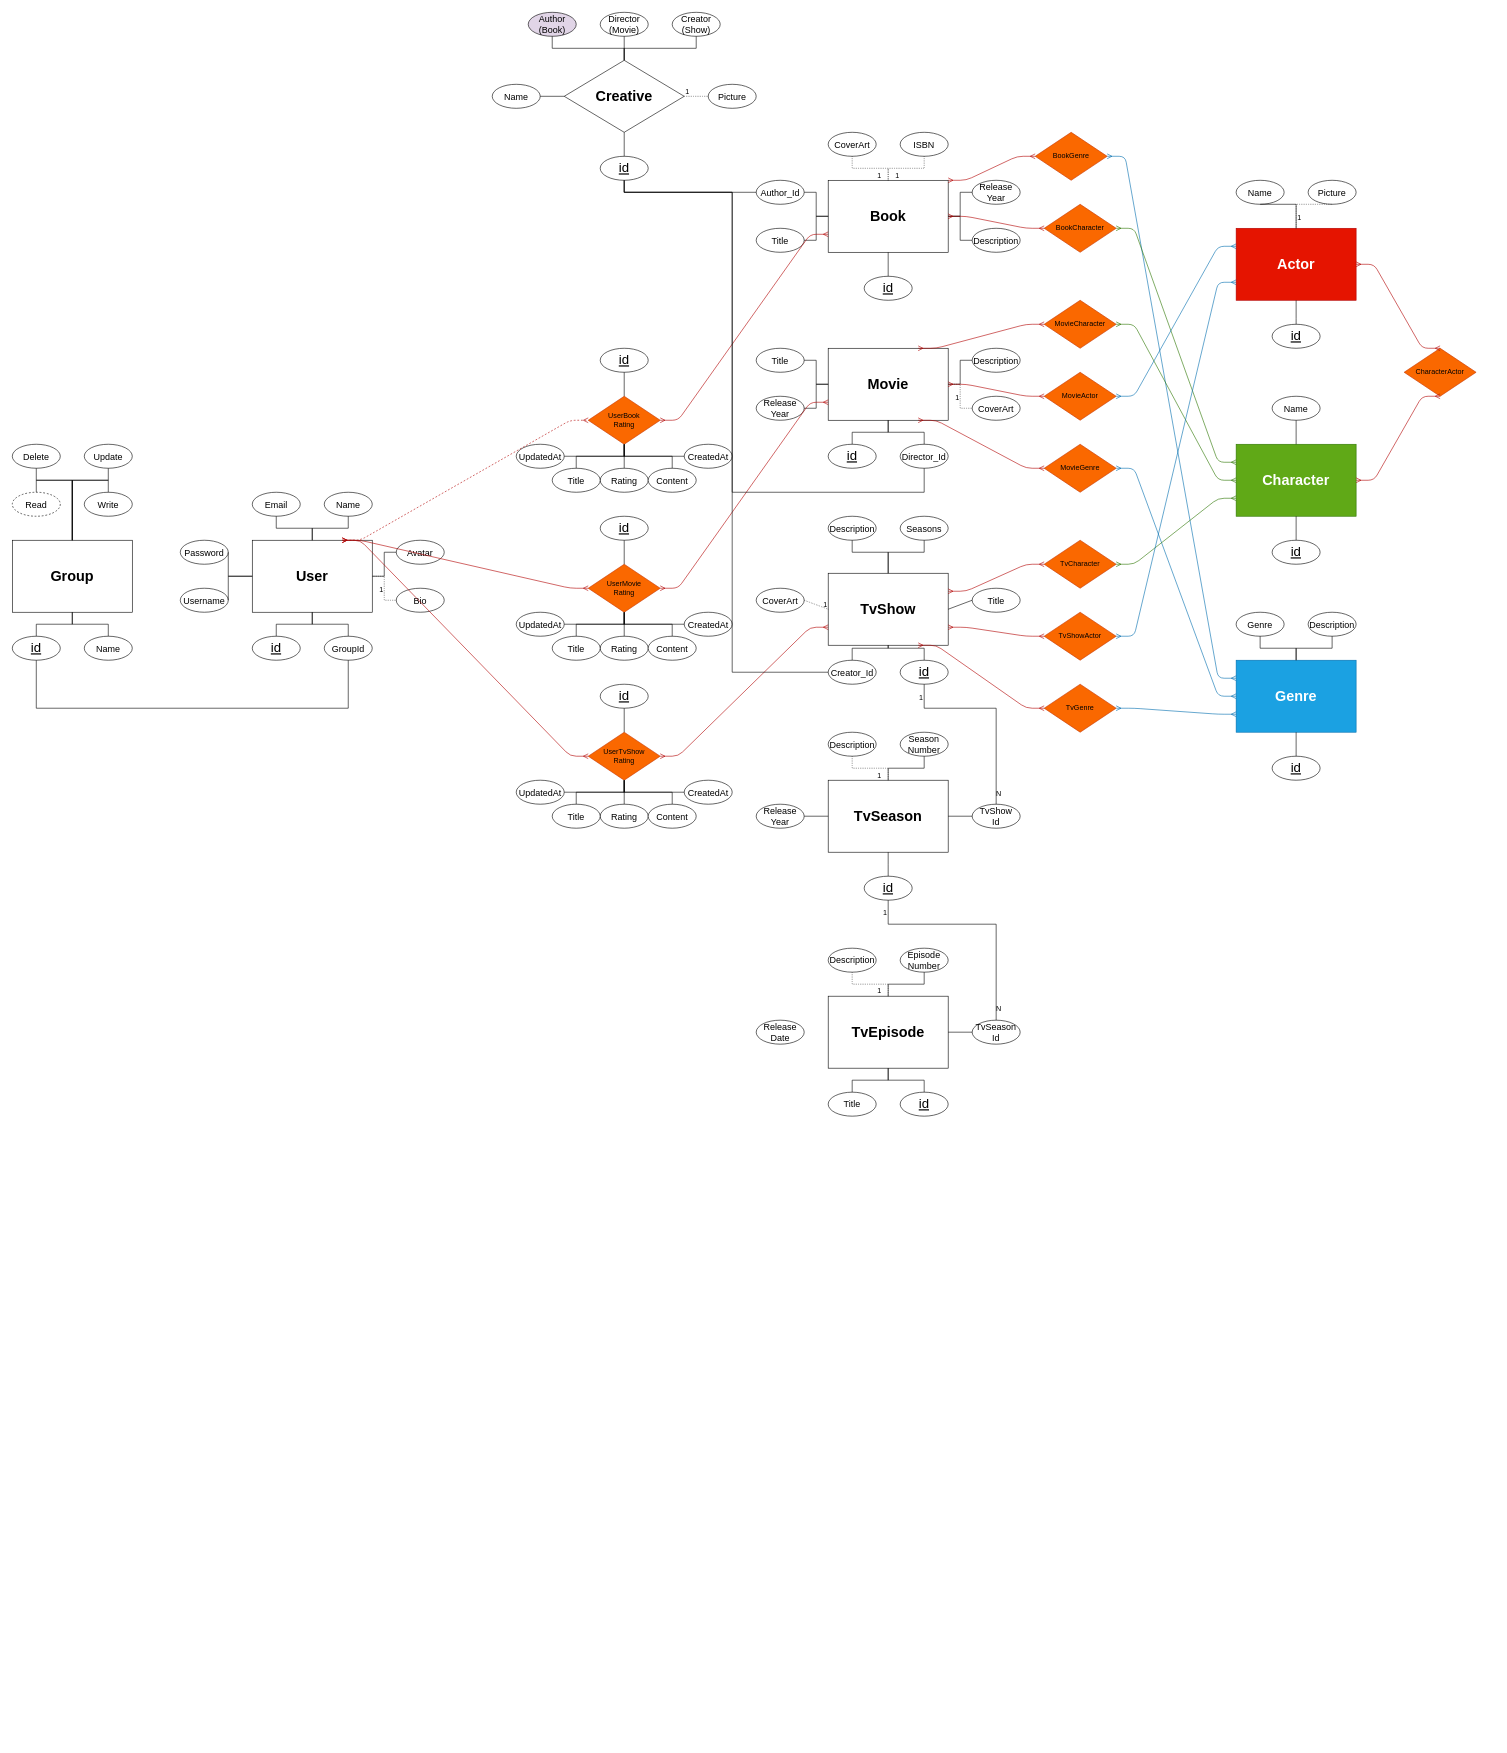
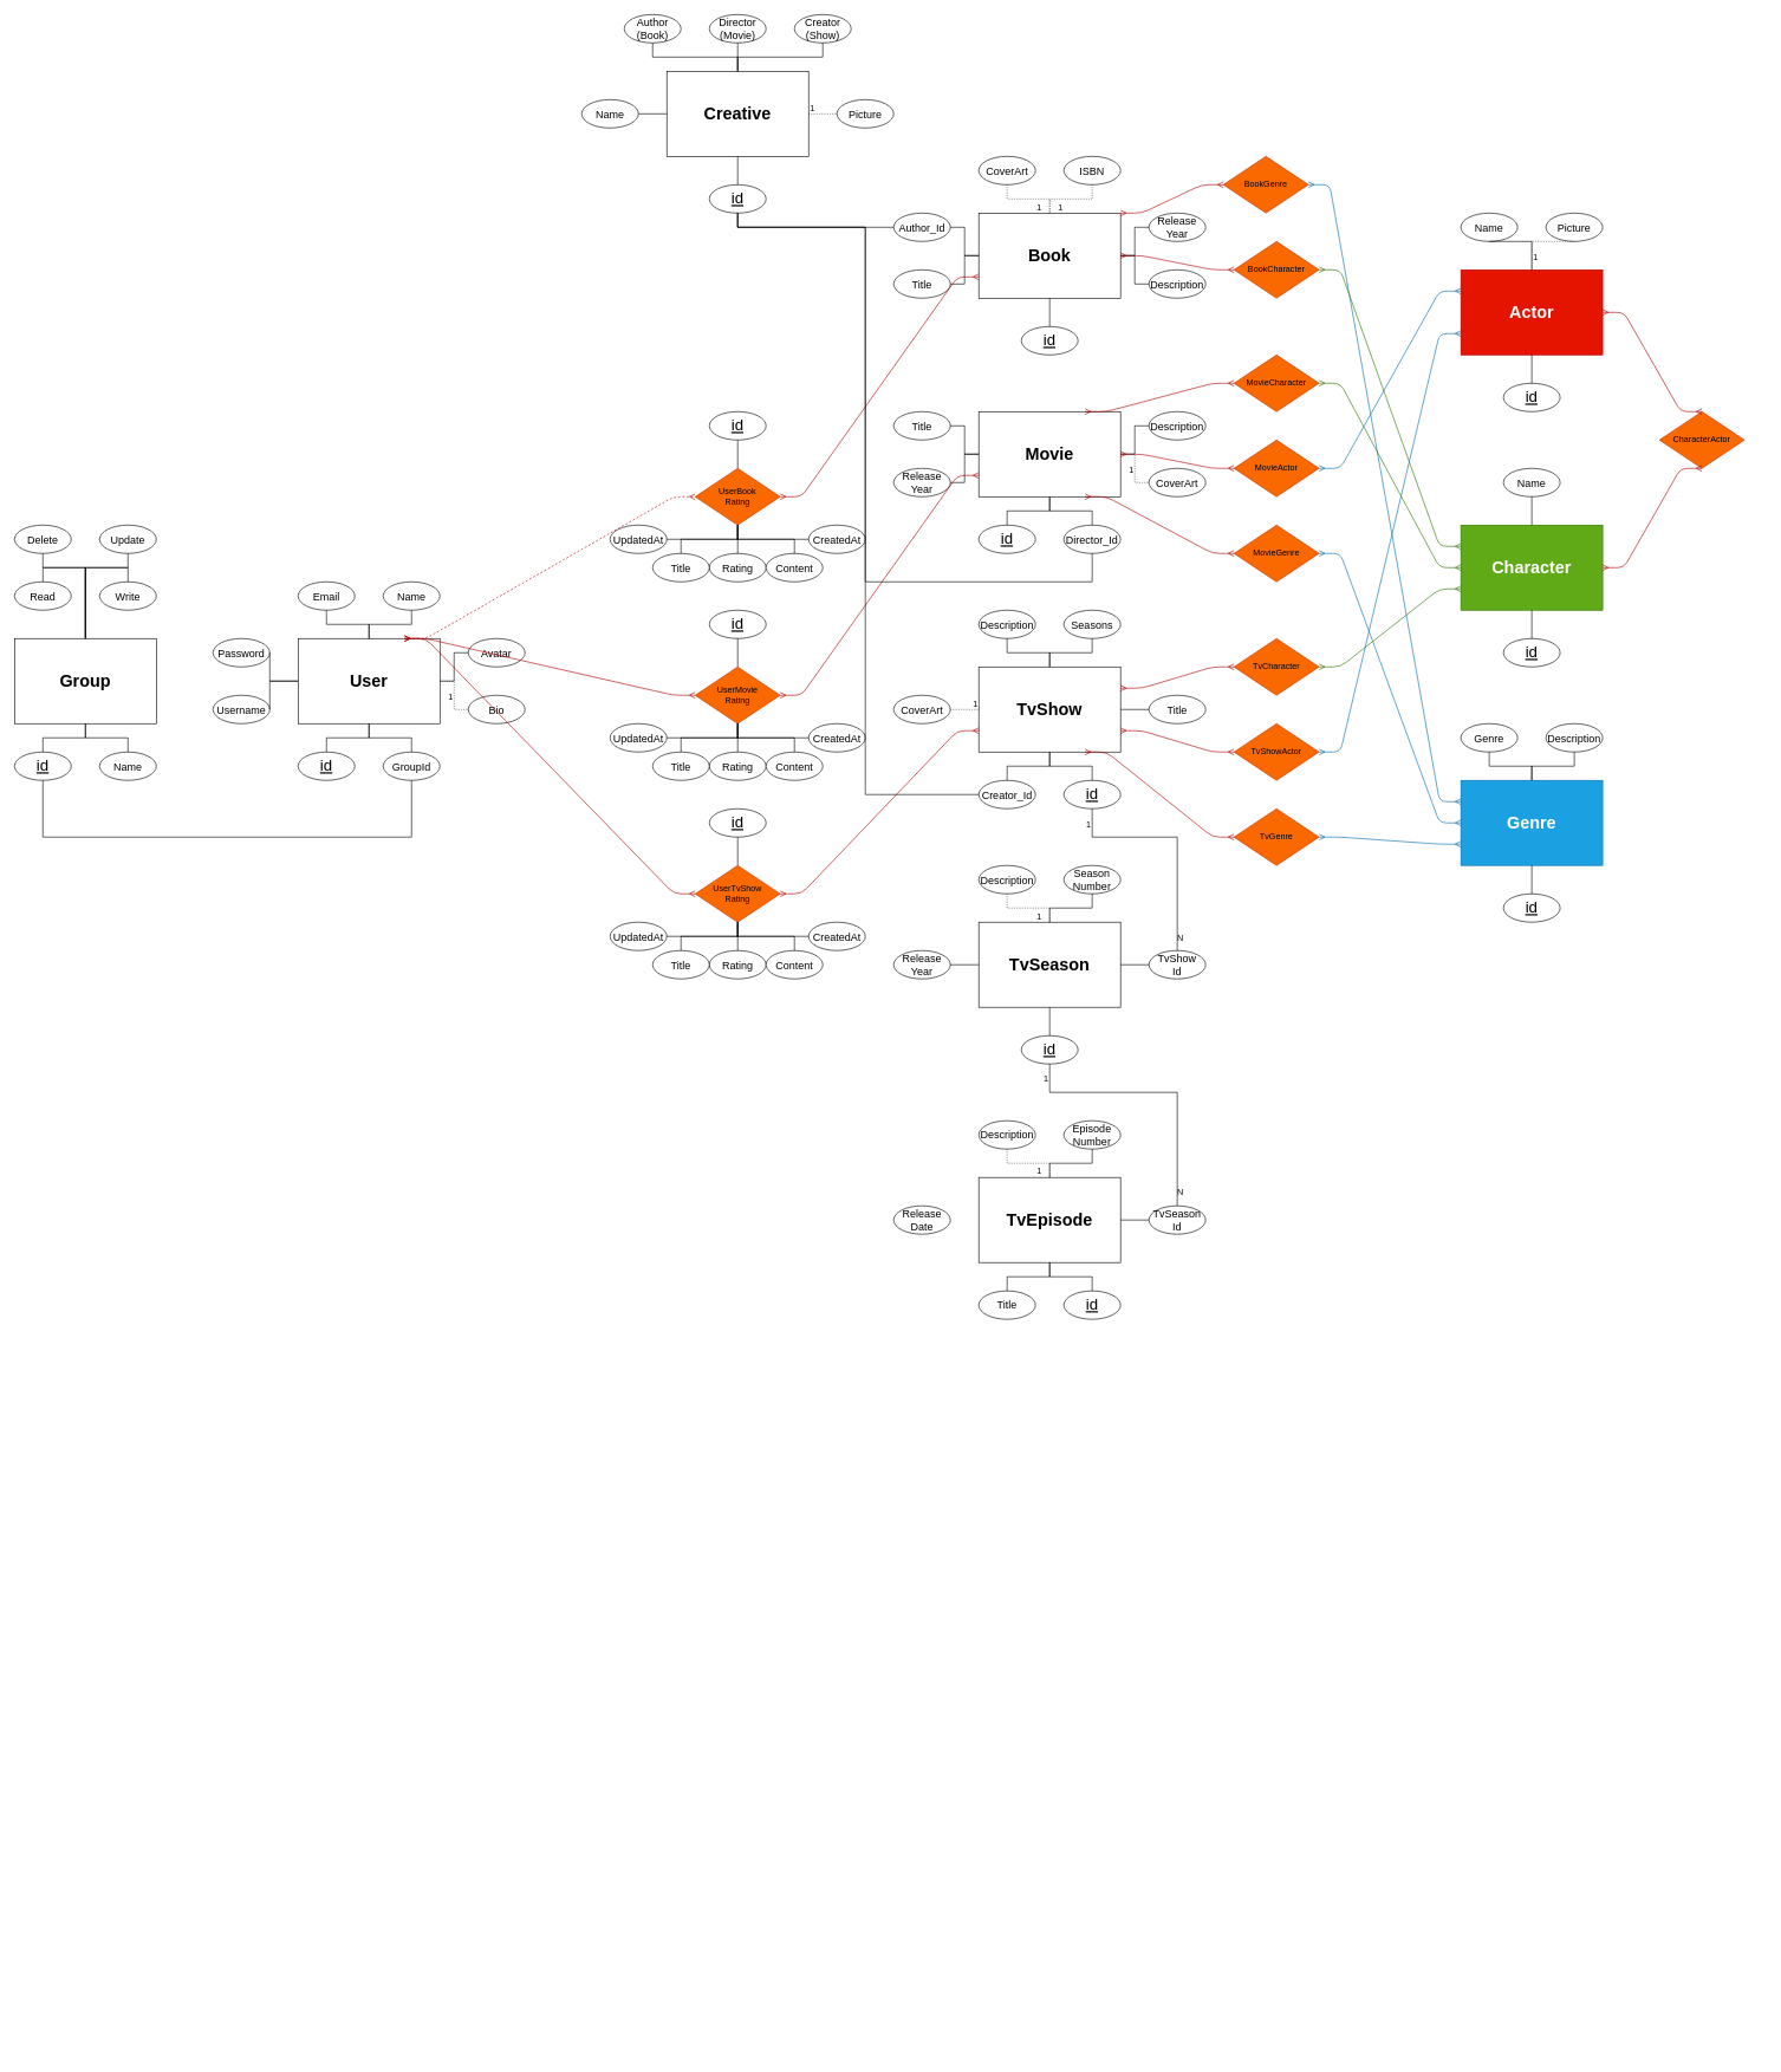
- <mxCell id="26" value="Author&lt;div&gt;(Book)&lt;/div&gt;" style="ellipse;whiteSpace=wrap;html=1;align=center;fontSize=15;fillColor=#e1d5e7;" parent="1" vertex="1"><mxGeometry x="880" y="20" width="80" height="40" as="geometry" /></mxCell>
+ <mxCell id="26" value="Author&lt;div&gt;(Book)&lt;/div&gt;" style="ellipse;whiteSpace=wrap;html=1;align=center;fontSize=15;" parent="1" vertex="1"><mxGeometry x="880" y="20" width="80" height="40" as="geometry" /></mxCell>
- <mxCell id="25" value="&lt;h1&gt;Creative&lt;/h1&gt;" style="rhombus;whiteSpace=wrap;html=1;" parent="1" vertex="1"><mxGeometry x="940" y="100" width="200" height="120" as="geometry" /></mxCell>
+ <mxCell id="25" value="&lt;h1&gt;Creative&lt;/h1&gt;" style="rounded=0;whiteSpace=wrap;html=1;" parent="1" vertex="1"><mxGeometry x="940" y="100" width="200" height="120" as="geometry" /></mxCell>
- <mxCell id="49" value="Read" style="ellipse;whiteSpace=wrap;html=1;align=center;fontSize=15;dashed=1;" parent="1" vertex="1"><mxGeometry x="20" y="820" width="80" height="40" as="geometry" /></mxCell>
+ <mxCell id="49" value="Read" style="ellipse;whiteSpace=wrap;html=1;align=center;fontSize=15;" parent="1" vertex="1"><mxGeometry x="20" y="820" width="80" height="40" as="geometry" /></mxCell>
- <mxCell id="123" value="&lt;h1&gt;TvShow&lt;/h1&gt;" style="rounded=0;whiteSpace=wrap;html=1;" parent="1" vertex="1"><mxGeometry x="1380" y="955" width="200" height="120" as="geometry" /></mxCell>
+ <mxCell id="123" value="&lt;h1&gt;TvShow&lt;/h1&gt;" style="rounded=0;whiteSpace=wrap;html=1;" parent="1" vertex="1"><mxGeometry x="1380" width="200" height="120" as="geometry" y="940" /></mxCell>
